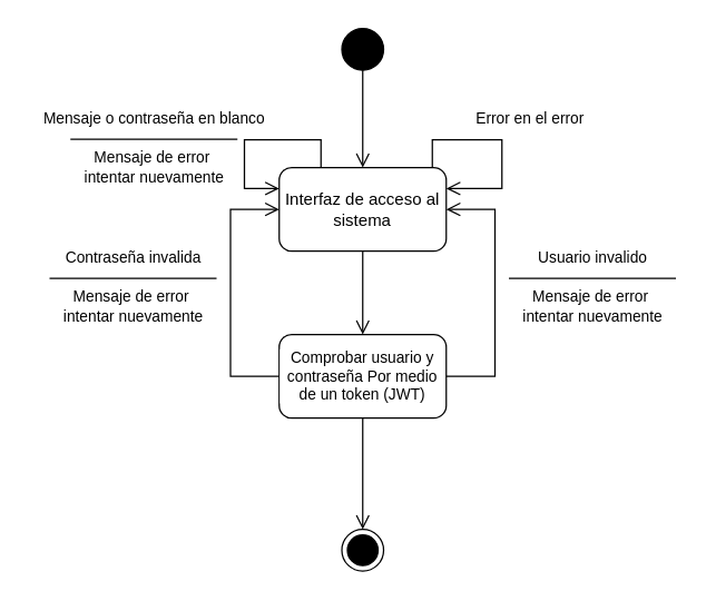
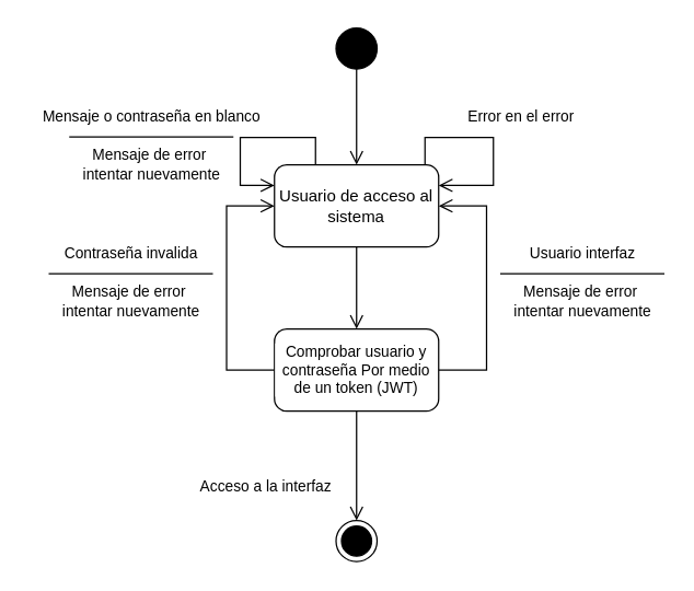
- <mxCell id="5" value="Interfaz de acceso al sistema" style="rounded=1;whiteSpace=wrap;html=1;" vertex="1" parent="1"><mxGeometry x="200" y="120" width="120" height="60" as="geometry" /></mxCell>
+ <mxCell id="5" value="Usuario de acceso al sistema" style="rounded=1;whiteSpace=wrap;html=1;" vertex="1" parent="1"><mxGeometry x="200" y="120" width="120" height="60" as="geometry" /></mxCell>
- <mxCell id="17" value="Usuario invalido" style="text;html=1;align=center;verticalAlign=middle;resizable=0;points=[];autosize=1;strokeColor=none;fillColor=none;fontFamily=Helvetica;fontSize=11;fontColor=default;labelBackgroundColor=default;" vertex="1" parent="1"><mxGeometry x="375" y="170" width="100" height="30" as="geometry" /></mxCell>
+ <mxCell id="17" value="Usuario interfaz" style="text;html=1;align=center;verticalAlign=middle;resizable=0;points=[];autosize=1;strokeColor=none;fillColor=none;fontFamily=Helvetica;fontSize=11;fontColor=default;labelBackgroundColor=default;" vertex="1" parent="1"><mxGeometry x="375" y="170" width="100" height="30" as="geometry" /></mxCell>
+ <mxCell id="21" value="Acceso a la interfaz&amp;nbsp;" style="text;html=1;align=center;verticalAlign=middle;resizable=0;points=[];autosize=1;strokeColor=none;fillColor=none;fontFamily=Helvetica;fontSize=11;fontColor=default;labelBackgroundColor=default;" vertex="1" parent="1"><mxGeometry x="135" y="340" width="120" height="30" as="geometry" /></mxCell>
